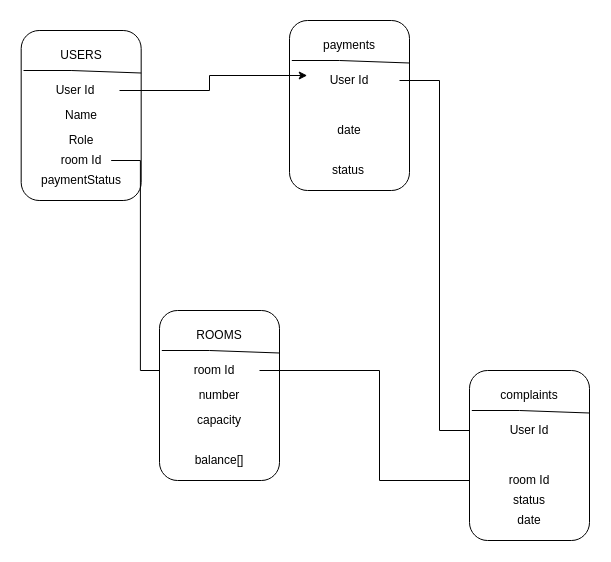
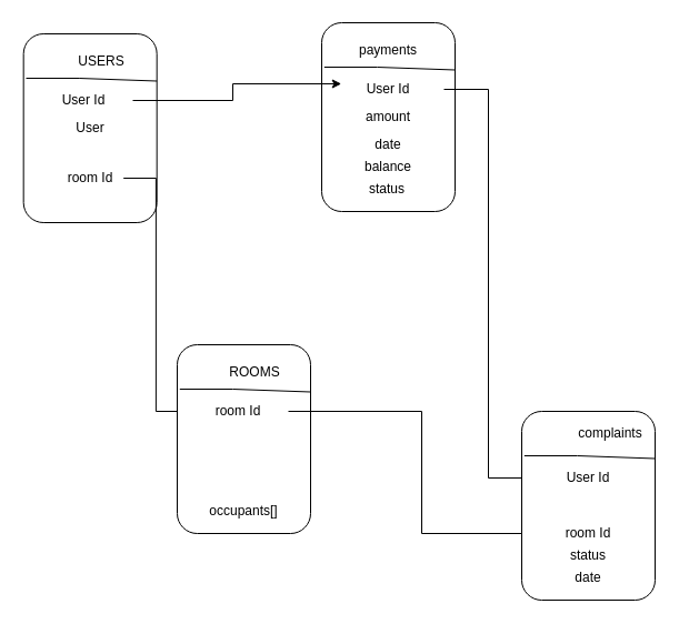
- <mxCell id="4" value="USERS" style="text;html=1;align=center;verticalAlign=middle;whiteSpace=wrap;rounded=0;" vertex="1" parent="1"><mxGeometry x="50.68" y="40" width="60" height="30" as="geometry" /></mxCell>
+ <mxCell id="4" value="USERS" style="text;html=1;align=center;verticalAlign=middle;whiteSpace=wrap;rounded=0;" vertex="1" parent="1"><mxGeometry x="60.68" y="40" width="60" height="30" as="geometry" /></mxCell>
+ <mxCell id="17" value="amount" style="text;html=1;align=center;verticalAlign=middle;whiteSpace=wrap;rounded=0;" vertex="1" parent="1"><mxGeometry x="319" y="90" width="60" height="30" as="geometry" /></mxCell>
- <mxCell id="6" value="Name" style="text;html=1;align=center;verticalAlign=middle;whiteSpace=wrap;rounded=0;" vertex="1" parent="1"><mxGeometry x="50.68" y="100" width="60" height="30" as="geometry" /></mxCell>
+ <mxCell id="6" value="User" style="text;html=1;align=center;verticalAlign=middle;whiteSpace=wrap;rounded=0;" vertex="1" parent="1"><mxGeometry x="50.68" y="100" width="60" height="30" as="geometry" /></mxCell>
- <mxCell id="7" value="Role" style="text;html=1;align=center;verticalAlign=middle;whiteSpace=wrap;rounded=0;" vertex="1" parent="1"><mxGeometry x="50.68" y="130" width="60" height="20" as="geometry" /></mxCell>
+ <mxCell id="19" value="balance" style="text;html=1;align=center;verticalAlign=middle;whiteSpace=wrap;rounded=0;" vertex="1" parent="1"><mxGeometry x="319" y="140" width="60" height="20" as="geometry" /></mxCell>
- <mxCell id="10" value="paymentStatus" style="text;html=1;align=center;verticalAlign=middle;whiteSpace=wrap;rounded=0;" vertex="1" parent="1"><mxGeometry x="50.68" y="170" width="60" height="20" as="geometry" /></mxCell>
- <mxCell id="24" value="ROOMS" style="text;html=1;align=center;verticalAlign=middle;whiteSpace=wrap;rounded=0;" vertex="1" parent="1"><mxGeometry x="189" y="320" width="60" height="30" as="geometry" /></mxCell>
+ <mxCell id="24" value="ROOMS" style="text;html=1;align=center;verticalAlign=middle;whiteSpace=wrap;rounded=0;" vertex="1" parent="1"><mxGeometry x="199" y="320" width="60" height="30" as="geometry" /></mxCell>
- <mxCell id="27" value="number" style="text;html=1;align=center;verticalAlign=middle;whiteSpace=wrap;rounded=0;" vertex="1" parent="1"><mxGeometry x="189" y="380" width="60" height="30" as="geometry" /></mxCell>
- <mxCell id="33" value="complaints" style="text;html=1;align=center;verticalAlign=middle;whiteSpace=wrap;rounded=0;" vertex="1" parent="1"><mxGeometry x="499" y="380" width="60" height="30" as="geometry" /></mxCell>
+ <mxCell id="33" value="complaints" style="text;html=1;align=center;verticalAlign=middle;whiteSpace=wrap;rounded=0;" vertex="1" parent="1"><mxGeometry x="519" y="375" width="60" height="30" as="geometry" /></mxCell>
- <mxCell id="28" value="capacity" style="text;html=1;align=center;verticalAlign=middle;whiteSpace=wrap;rounded=0;" vertex="1" parent="1"><mxGeometry x="189" y="410" width="60" height="20" as="geometry" /></mxCell>
- <mxCell id="29" value="balance[]" style="text;html=1;align=center;verticalAlign=middle;whiteSpace=wrap;rounded=0;" vertex="1" parent="1"><mxGeometry x="189" y="450" width="60" height="20" as="geometry" /></mxCell>
+ <mxCell id="29" value="occupants[]" style="text;html=1;align=center;verticalAlign=middle;whiteSpace=wrap;rounded=0;" vertex="1" parent="1"><mxGeometry x="189" y="450" width="60" height="20" as="geometry" /></mxCell>
